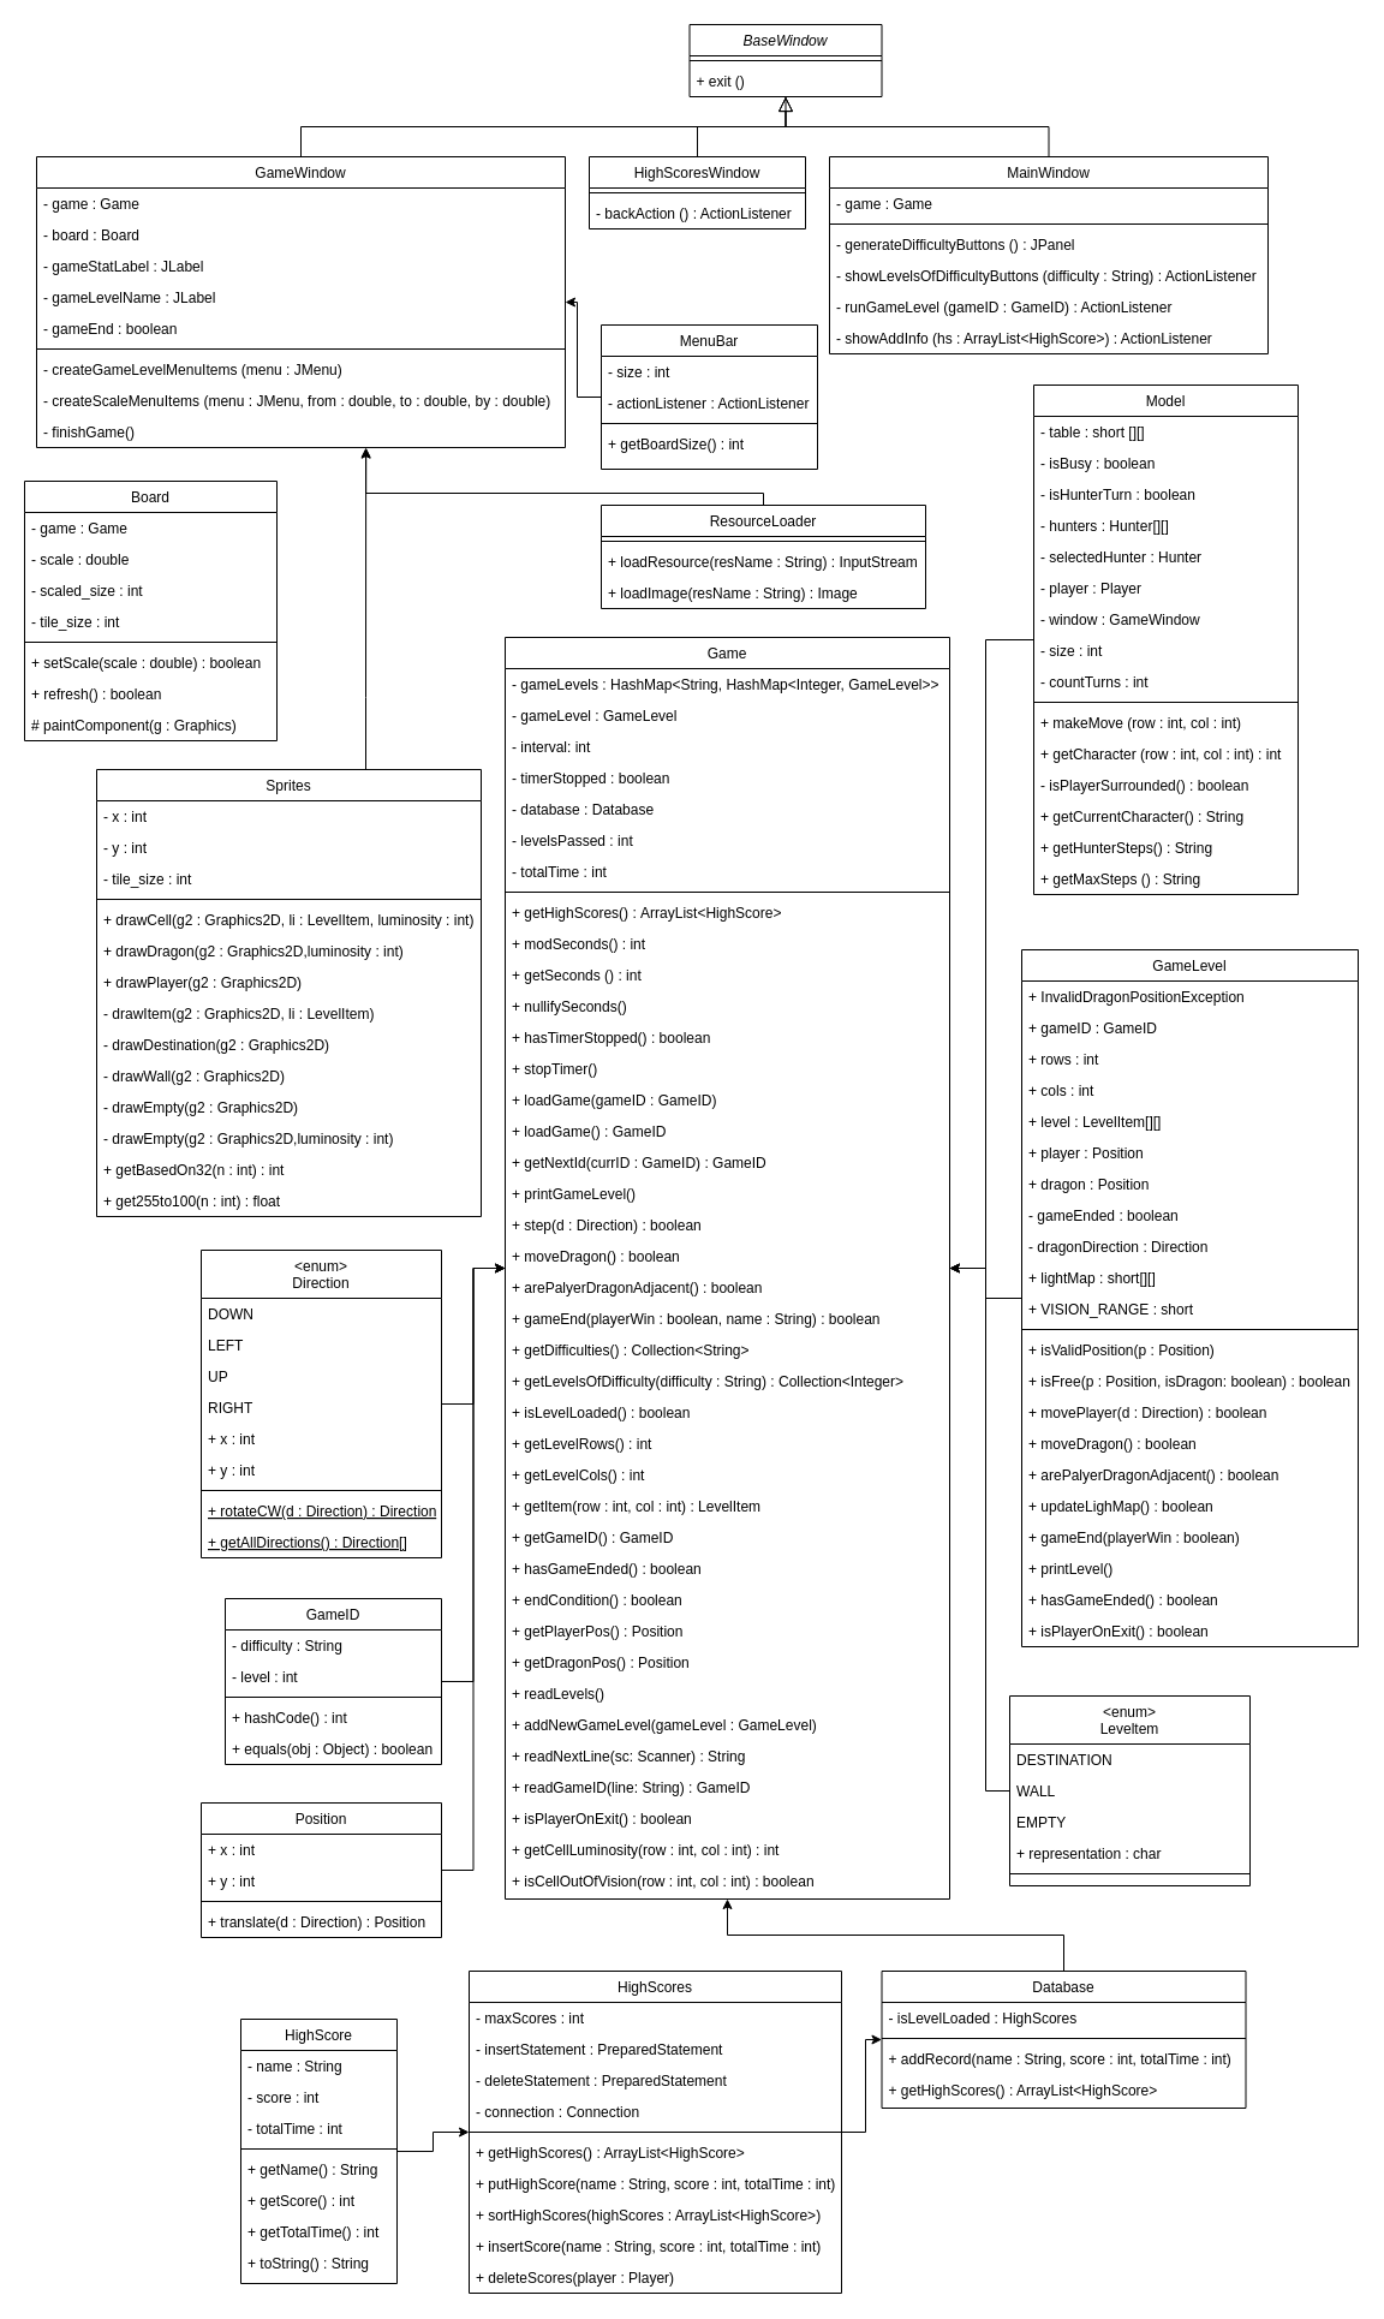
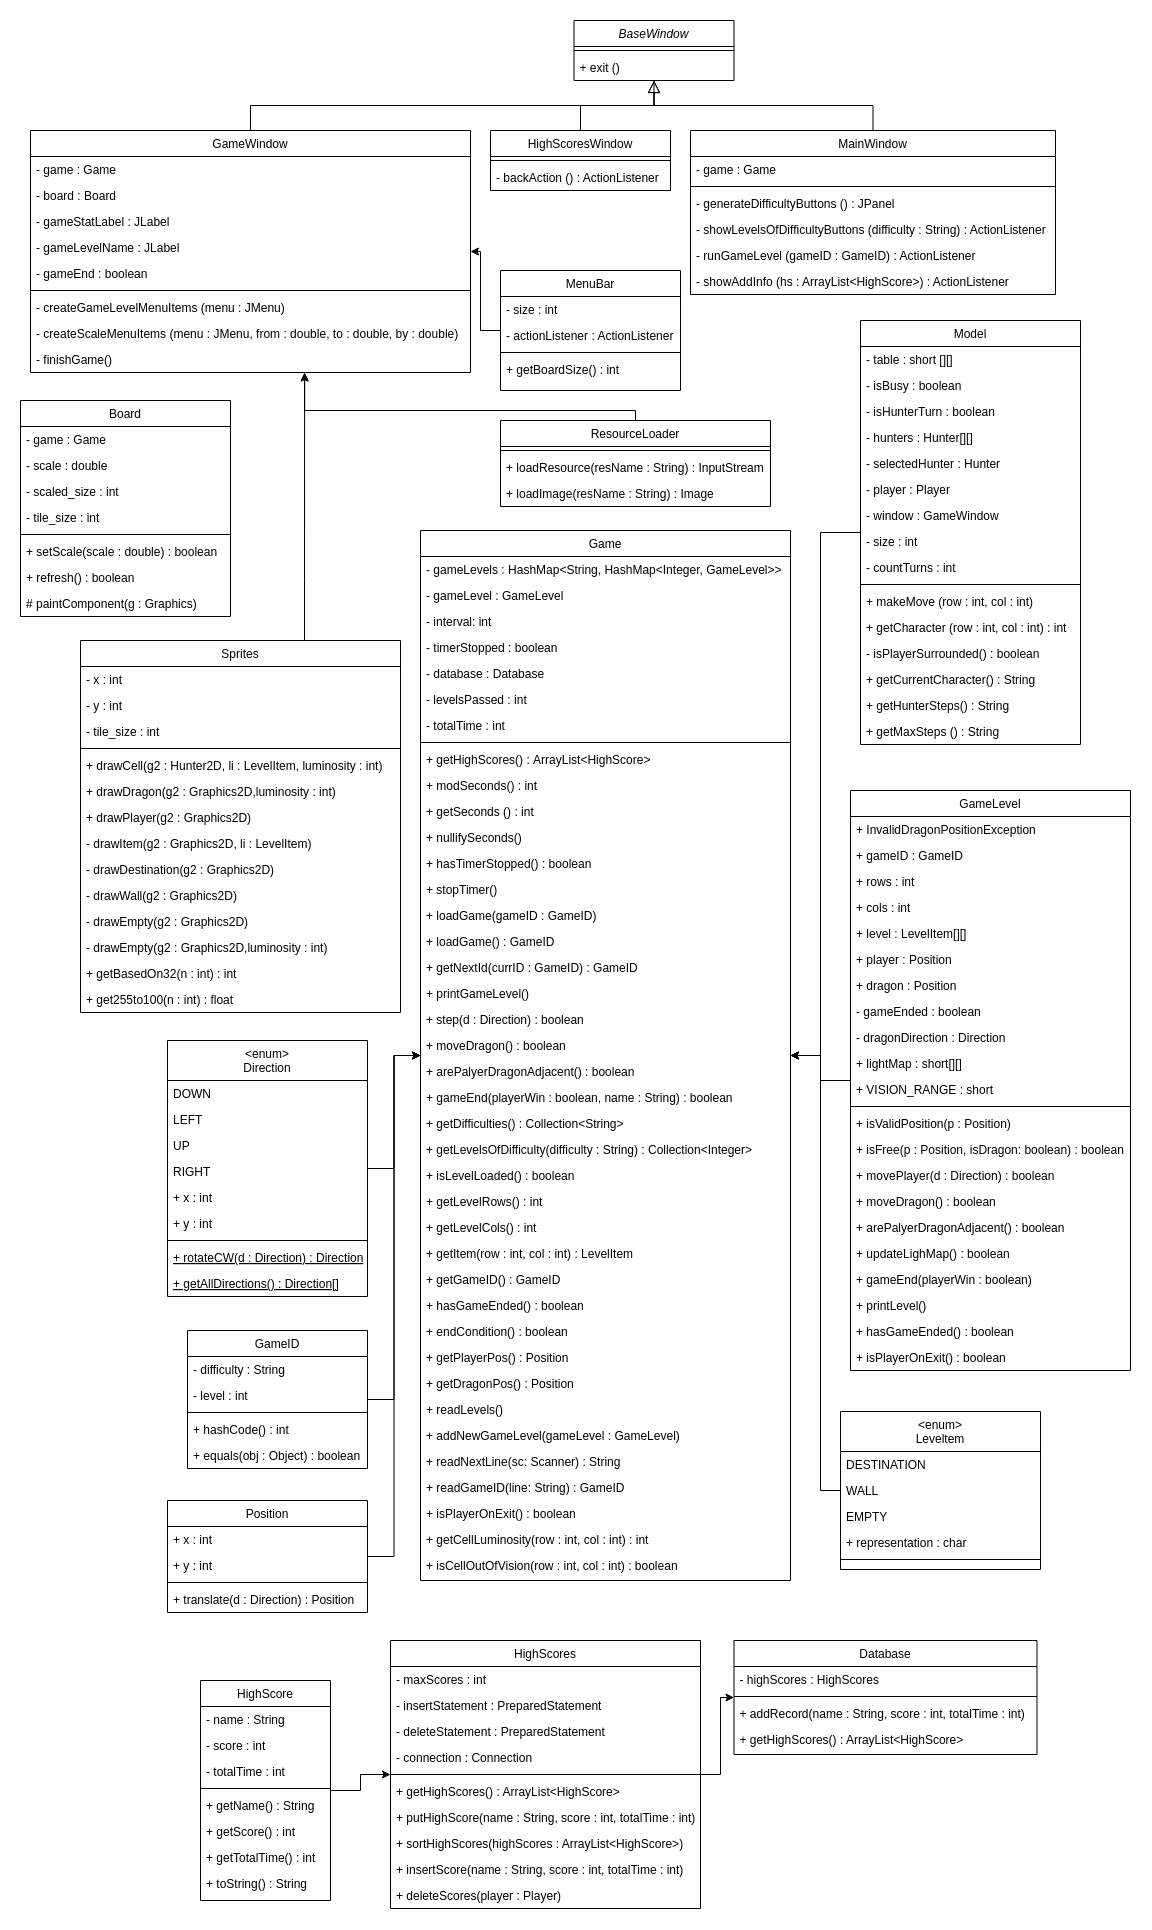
- <mxCell id="39" value="+ drawCell(g2 : Graphics2D, li : LevelItem, luminosity : int)" style="text;align=left;verticalAlign=top;spacingLeft=4;spacingRight=4;overflow=hidden;rotatable=0;points=[[0,0.5],[1,0.5]];portConstraint=eastwest;" vertex="1" parent="34"><mxGeometry y="112" width="320" height="26" as="geometry" /></mxCell>
+ <mxCell id="39" value="+ drawCell(g2 : Hunter2D, li : LevelItem, luminosity : int)" style="text;align=left;verticalAlign=top;spacingLeft=4;spacingRight=4;overflow=hidden;rotatable=0;points=[[0,0.5],[1,0.5]];portConstraint=eastwest;" vertex="1" parent="34"><mxGeometry y="112" width="320" height="26" as="geometry" /></mxCell>
- <mxCell id="189" style="edgeStyle=orthogonalEdgeStyle;rounded=0;orthogonalLoop=1;jettySize=auto;html=1;" edge="1" parent="1" source="190" target="64"><mxGeometry relative="1" as="geometry"><mxPoint x="590" y="1630" as="targetPoint" /></mxGeometry></mxCell>
- <mxCell id="191" value="- isLevelLoaded : HighScores" style="text;align=left;verticalAlign=top;spacingLeft=4;spacingRight=4;overflow=hidden;rotatable=0;points=[[0,0.5],[1,0.5]];portConstraint=eastwest;" vertex="1" parent="190"><mxGeometry y="26" width="303" height="26" as="geometry" /></mxCell>
+ <mxCell id="191" value="- highScores : HighScores" style="text;align=left;verticalAlign=top;spacingLeft=4;spacingRight=4;overflow=hidden;rotatable=0;points=[[0,0.5],[1,0.5]];portConstraint=eastwest;" vertex="1" parent="190"><mxGeometry y="26" width="303" height="26" as="geometry" /></mxCell>
